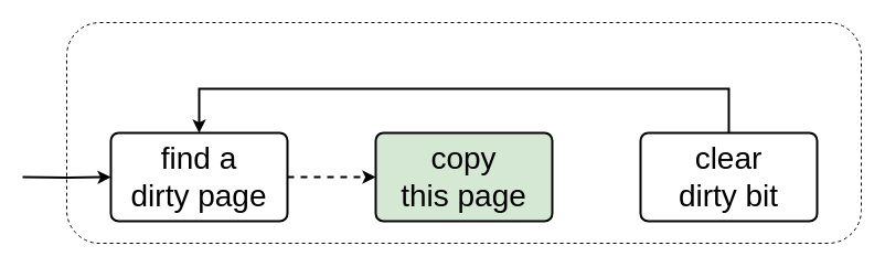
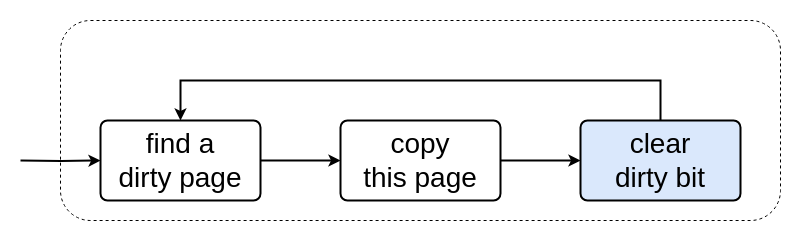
- <mxCell id="3" style="edgeStyle=orthogonalEdgeStyle;rounded=0;orthogonalLoop=1;jettySize=auto;html=1;exitX=1;exitY=0.5;exitDx=0;exitDy=0;entryX=0;entryY=0.5;entryDx=0;entryDy=0;strokeWidth=2;dashed=1;" edge="1" parent="1" source="4" target="6"><mxGeometry relative="1" as="geometry" /></mxCell>
+ <mxCell id="3" style="edgeStyle=orthogonalEdgeStyle;rounded=0;orthogonalLoop=1;jettySize=auto;html=1;exitX=1;exitY=0.5;exitDx=0;exitDy=0;entryX=0;entryY=0.5;entryDx=0;entryDy=0;strokeWidth=2;" edge="1" parent="1" source="4" target="6"><mxGeometry relative="1" as="geometry" /></mxCell>
- <mxCell id="6" value="&lt;font style=&quot;font-size: 28px;&quot;&gt;copy&lt;br style=&quot;border-color: var(--border-color);&quot;&gt;this page&lt;/font&gt;" style="rounded=1;whiteSpace=wrap;html=1;absoluteArcSize=1;arcSize=14;strokeWidth=2;fillColor=#d5e8d4;" vertex="1" parent="1"><mxGeometry x="340" y="120" width="160" height="80" as="geometry" /></mxCell>
+ <mxCell id="6" value="&lt;font style=&quot;font-size: 28px;&quot;&gt;copy&lt;br style=&quot;border-color: var(--border-color);&quot;&gt;this page&lt;/font&gt;" style="rounded=1;whiteSpace=wrap;html=1;absoluteArcSize=1;arcSize=14;strokeWidth=2;" vertex="1" parent="1"><mxGeometry x="340" y="120" width="160" height="80" as="geometry" /></mxCell>
+ <mxCell id="5" style="edgeStyle=orthogonalEdgeStyle;rounded=0;orthogonalLoop=1;jettySize=auto;html=1;exitX=1;exitY=0.5;exitDx=0;exitDy=0;entryX=0;entryY=0.5;entryDx=0;entryDy=0;strokeWidth=2;" edge="1" parent="1" source="6" target="8"><mxGeometry relative="1" as="geometry" /></mxCell>
- <mxCell id="8" value="&lt;span style=&quot;font-size: 28px;&quot;&gt;clear&lt;br&gt;dirty bit&lt;/span&gt;" style="rounded=1;whiteSpace=wrap;html=1;absoluteArcSize=1;arcSize=14;strokeWidth=2;" vertex="1" parent="1"><mxGeometry x="580" y="120" width="160" height="80" as="geometry" /></mxCell>
+ <mxCell id="8" value="&lt;span style=&quot;font-size: 28px;&quot;&gt;clear&lt;br&gt;dirty bit&lt;/span&gt;" style="rounded=1;whiteSpace=wrap;html=1;absoluteArcSize=1;arcSize=14;strokeWidth=2;fillColor=#dae8fc;" vertex="1" parent="1"><mxGeometry x="580" y="120" width="160" height="80" as="geometry" /></mxCell>
